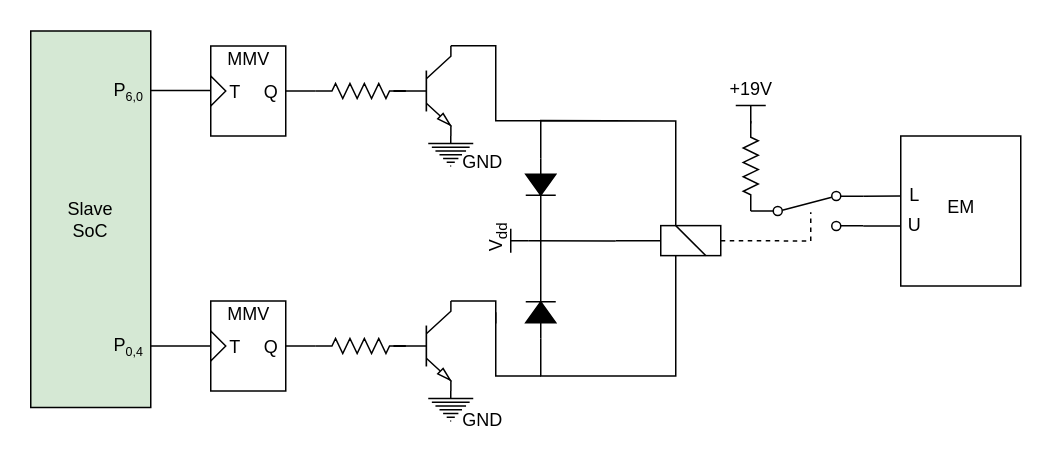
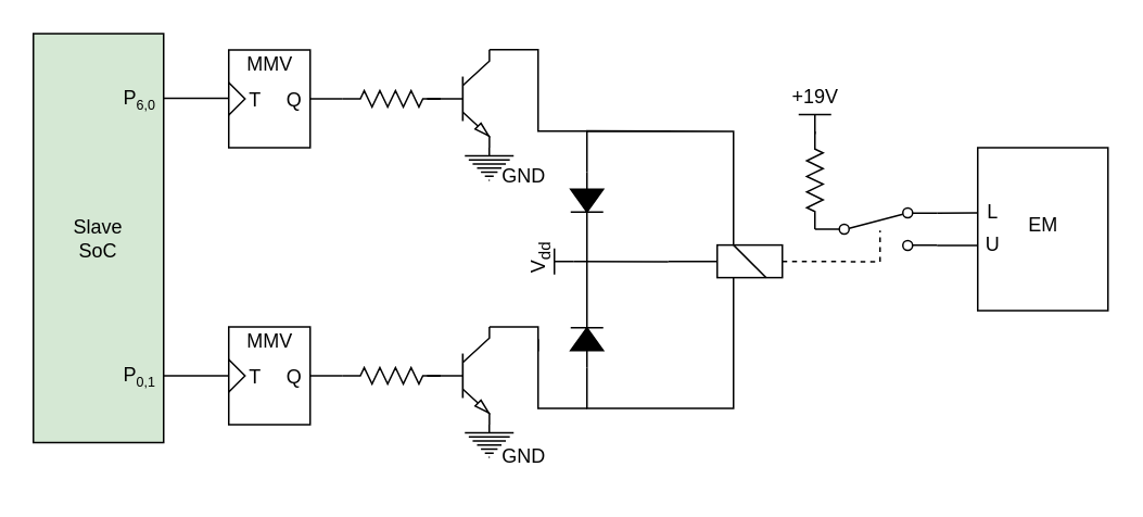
- <mxCell id="43" value="P&lt;span style=&quot;font-size: 10px;&quot;&gt;&lt;sub&gt;0,4&lt;/sub&gt;&lt;/span&gt;" style="text;html=1;align=center;verticalAlign=middle;resizable=1;points=[];autosize=1;strokeColor=none;fillColor=none;" parent="1" vertex="1"><mxGeometry x="70" y="215" width="30" height="30" as="geometry" /></mxCell>
+ <mxCell id="43" value="P&lt;span style=&quot;font-size: 10px;&quot;&gt;&lt;sub&gt;0,1&lt;/sub&gt;&lt;/span&gt;" style="text;html=1;align=center;verticalAlign=middle;resizable=1;points=[];autosize=1;strokeColor=none;fillColor=none;" parent="1" vertex="1"><mxGeometry x="70" y="215" width="30" height="30" as="geometry" /></mxCell>
